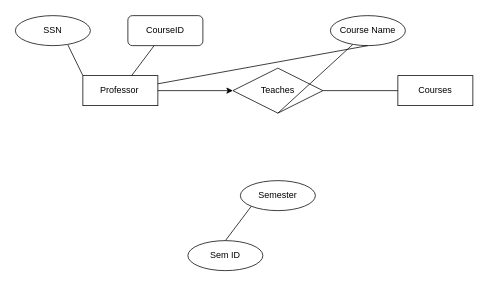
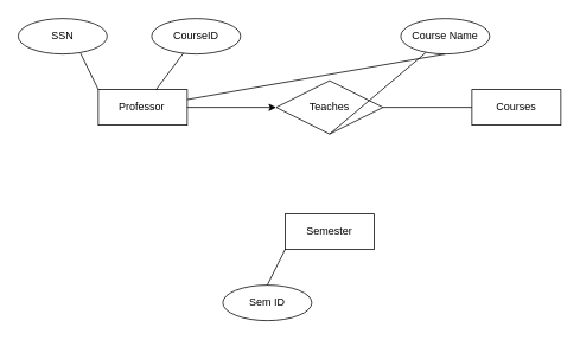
- <mxCell id="10" value="CourseID" style="whiteSpace=wrap;html=1;align=center;rounded=1;" vertex="1" parent="1"><mxGeometry x="170" y="20" width="100" height="40" as="geometry" /></mxCell>
+ <mxCell id="10" value="CourseID" style="ellipse;whiteSpace=wrap;html=1;align=center;" vertex="1" parent="1"><mxGeometry x="170" y="20" width="100" height="40" as="geometry" /></mxCell>
- <mxCell id="11" value="Course Name" style="ellipse;whiteSpace=wrap;html=1;align=center;" vertex="1" parent="1"><mxGeometry x="440" y="20" width="100" height="40" as="geometry" /></mxCell>
+ <mxCell id="11" value="Course Name" style="ellipse;whiteSpace=wrap;html=1;align=center;" vertex="1" parent="1"><mxGeometry x="450" y="20" width="100" height="40" as="geometry" /></mxCell>
- <mxCell id="4" value="Semester" style="ellipse;whiteSpace=wrap;html=1;align=center;" vertex="1" parent="1"><mxGeometry x="320" y="240" width="100" height="40" as="geometry" /></mxCell>
+ <mxCell id="4" value="Semester" style="whiteSpace=wrap;html=1;align=center;" vertex="1" parent="1"><mxGeometry x="320" y="240" width="100" height="40" as="geometry" /></mxCell>
